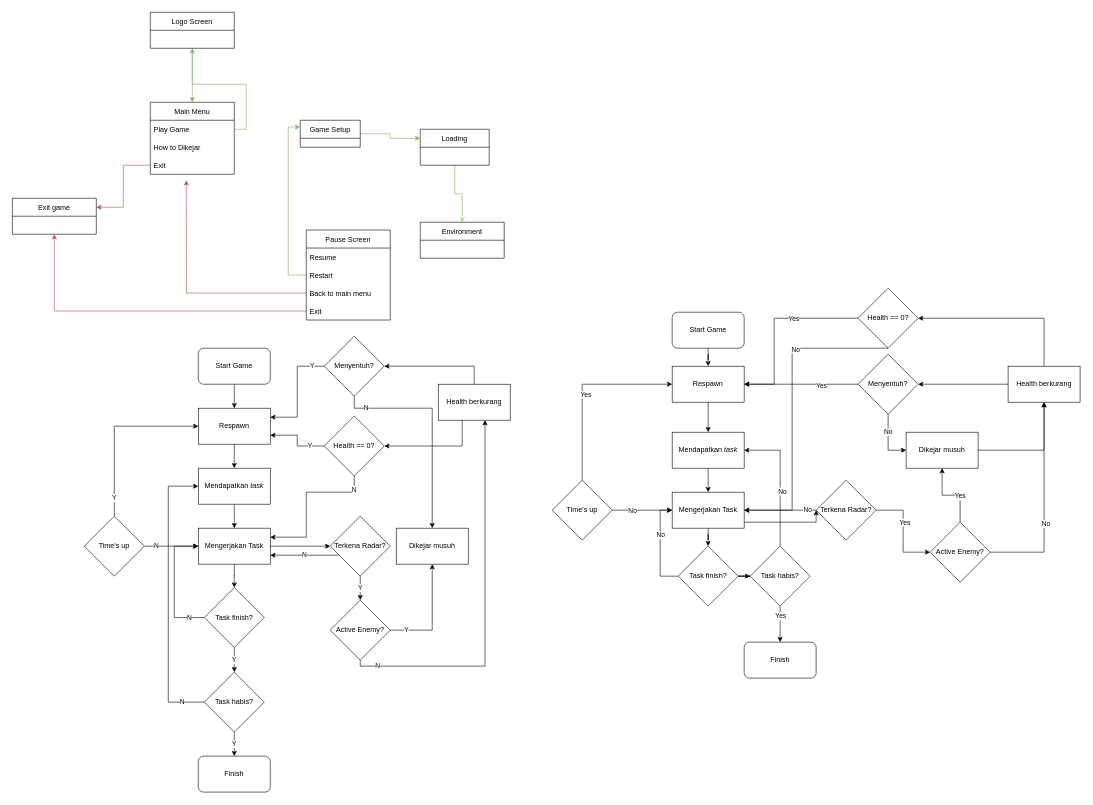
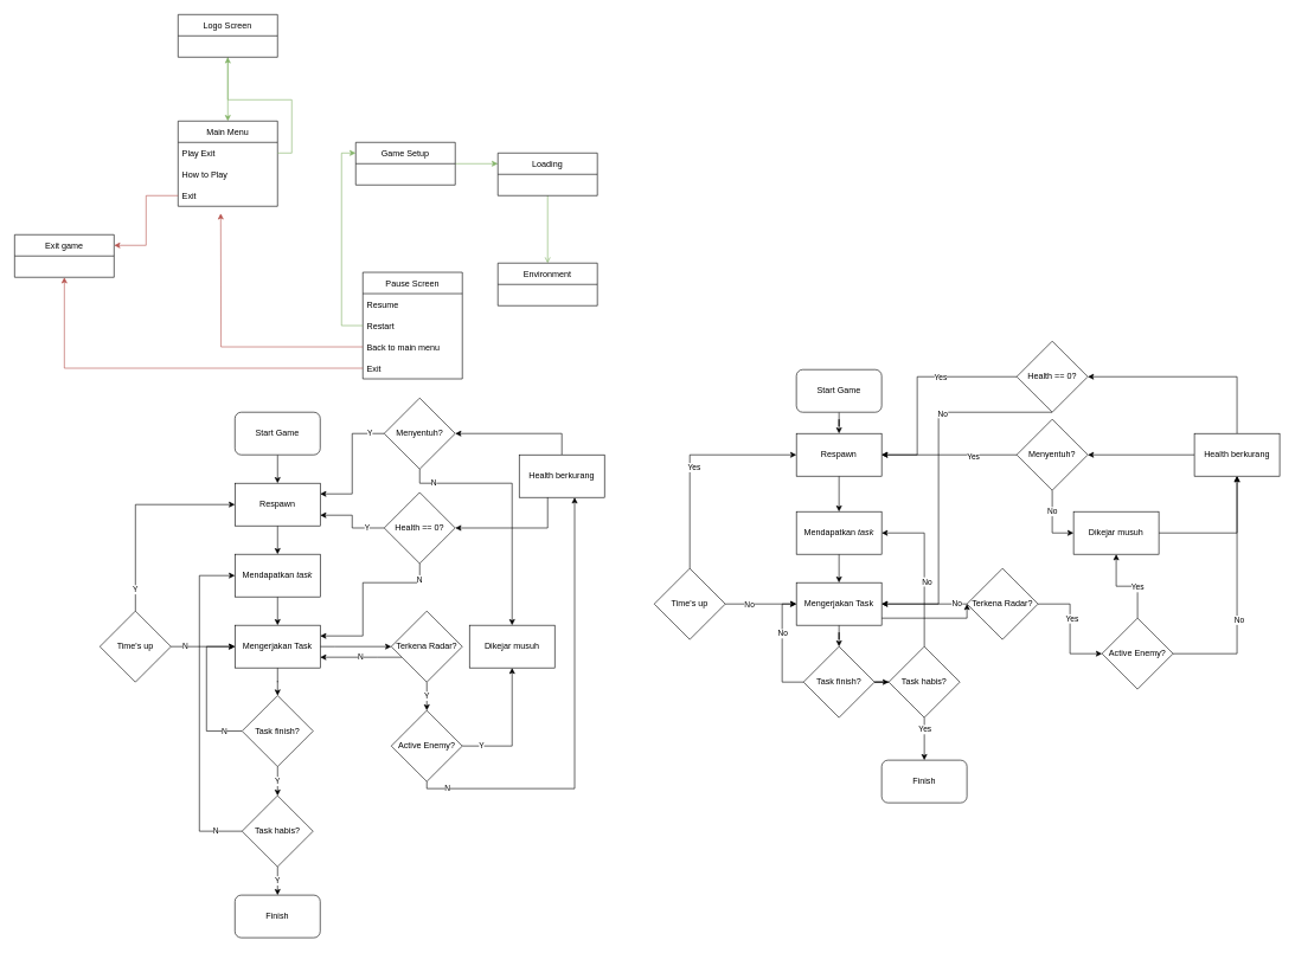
- <mxCell id="5" value="Play Game" style="text;strokeColor=none;fillColor=none;align=left;verticalAlign=middle;spacingLeft=4;spacingRight=4;overflow=hidden;points=[[0,0.5],[1,0.5]];portConstraint=eastwest;rotatable=0;" parent="4" vertex="1"><mxGeometry y="30" width="140" height="30" as="geometry" /></mxCell>
+ <mxCell id="5" value="Play Exit" style="text;strokeColor=none;fillColor=none;align=left;verticalAlign=middle;spacingLeft=4;spacingRight=4;overflow=hidden;points=[[0,0.5],[1,0.5]];portConstraint=eastwest;rotatable=0;" parent="4" vertex="1"><mxGeometry y="30" width="140" height="30" as="geometry" /></mxCell>
- <mxCell id="9" value="Game Setup" style="swimlane;fontStyle=0;childLayout=stackLayout;horizontal=1;startSize=30;horizontalStack=0;resizeParent=1;resizeParentMax=0;resizeLast=0;collapsible=1;marginBottom=0;" parent="1" vertex="1"><mxGeometry x="500" y="200" width="100" height="45" as="geometry" /></mxCell>
+ <mxCell id="9" value="Game Setup" style="swimlane;fontStyle=0;childLayout=stackLayout;horizontal=1;startSize=30;horizontalStack=0;resizeParent=1;resizeParentMax=0;resizeLast=0;collapsible=1;marginBottom=0;" parent="1" vertex="1"><mxGeometry x="500" y="200" width="140" height="60" as="geometry" /></mxCell>
- <mxCell id="11" value="Loading" style="swimlane;fontStyle=0;childLayout=stackLayout;horizontal=1;startSize=30;horizontalStack=0;resizeParent=1;resizeParentMax=0;resizeLast=0;collapsible=1;marginBottom=0;" parent="1" vertex="1"><mxGeometry x="700" y="215" width="115" height="60" as="geometry" /></mxCell>
+ <mxCell id="11" value="Loading" style="swimlane;fontStyle=0;childLayout=stackLayout;horizontal=1;startSize=30;horizontalStack=0;resizeParent=1;resizeParentMax=0;resizeLast=0;collapsible=1;marginBottom=0;" parent="1" vertex="1"><mxGeometry x="700" y="215" width="140" height="60" as="geometry" /></mxCell>
- <mxCell id="6" value="How to Dikejar" style="text;strokeColor=none;fillColor=none;align=left;verticalAlign=middle;spacingLeft=4;spacingRight=4;overflow=hidden;points=[[0,0.5],[1,0.5]];portConstraint=eastwest;rotatable=0;" parent="4" vertex="1"><mxGeometry y="60" width="140" height="30" as="geometry" /></mxCell>
+ <mxCell id="6" value="How to Play" style="text;strokeColor=none;fillColor=none;align=left;verticalAlign=middle;spacingLeft=4;spacingRight=4;overflow=hidden;points=[[0,0.5],[1,0.5]];portConstraint=eastwest;rotatable=0;" parent="4" vertex="1"><mxGeometry y="60" width="140" height="30" as="geometry" /></mxCell>
